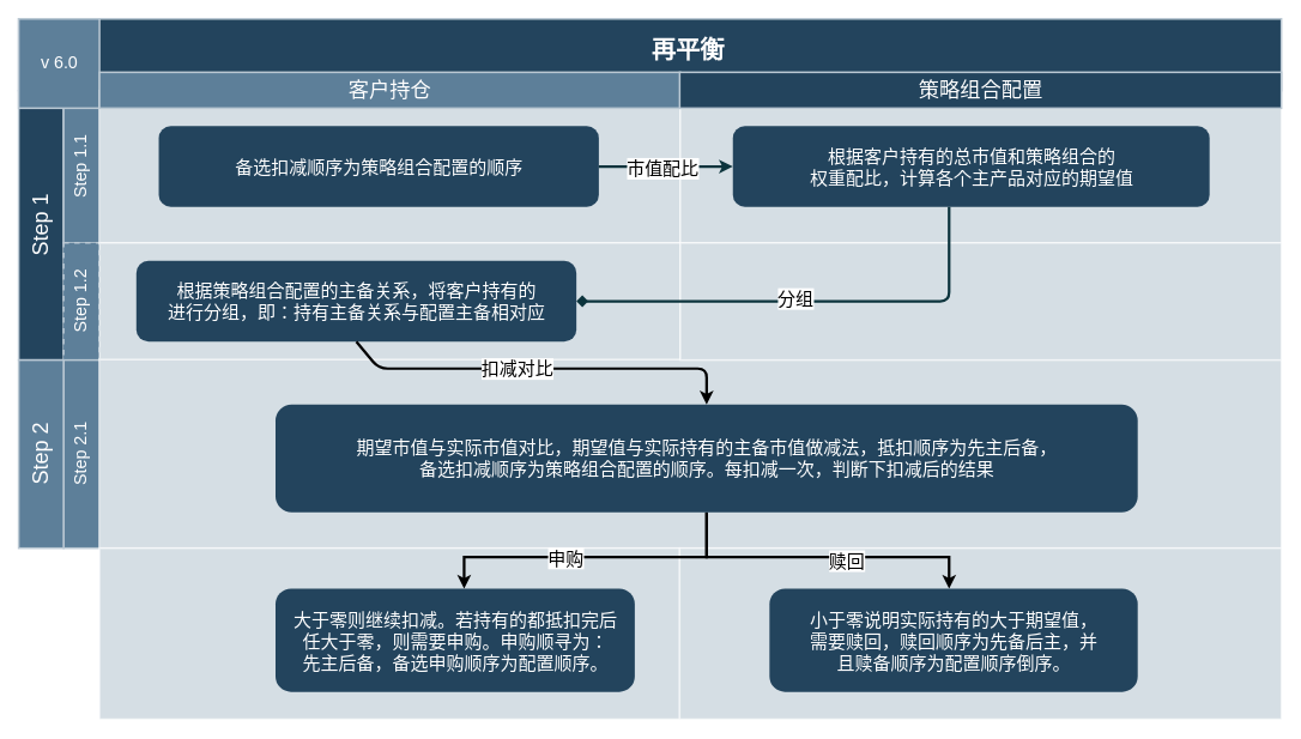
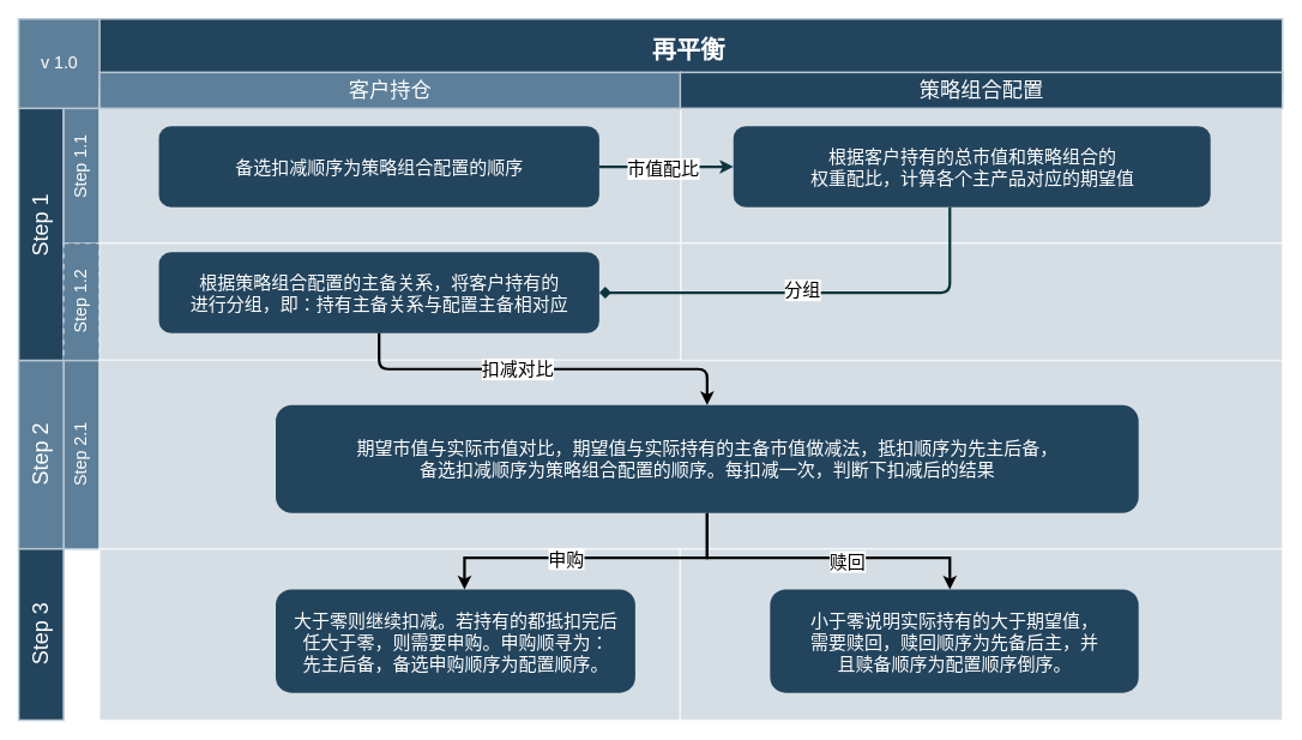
- <mxCell id="5" value="v 6.0" style="strokeColor=#BAC8D3;fillColor=#5d7f99;fontSize=19;strokeWidth=2;fontFamily=Helvetica;html=1;labelBackgroundColor=none;fontColor=#FFFFFF;" parent="1" vertex="1"><mxGeometry x="20" y="20.5" width="90" height="99.5" as="geometry" /></mxCell>
+ <mxCell id="5" value="v 1.0" style="strokeColor=#BAC8D3;fillColor=#5d7f99;fontSize=19;strokeWidth=2;fontFamily=Helvetica;html=1;labelBackgroundColor=none;fontColor=#FFFFFF;" parent="1" vertex="1"><mxGeometry x="20" y="20.5" width="90" height="99.5" as="geometry" /></mxCell>
- <mxCell id="18" value="&lt;font color=&quot;#ffffff&quot; style=&quot;font-size: 20px&quot;&gt;根据策略组合配置的主备关系，将&lt;/font&gt;&lt;span style=&quot;color: rgb(255 , 255 , 255) ; font-size: 20px&quot;&gt;客户持有的&lt;br&gt;进行分组，即：持有主备关系与配置主备相对应&lt;/span&gt;&lt;font color=&quot;#ffffff&quot; style=&quot;font-size: 20px&quot;&gt;&lt;br&gt;&lt;/font&gt;" style="rounded=1;fillColor=#23445D;strokeColor=none;strokeWidth=2;fontFamily=Helvetica;html=1;gradientColor=none;" parent="1" vertex="1"><mxGeometry x="151" y="290" width="490" height="90" as="geometry" /></mxCell>
+ <mxCell id="18" value="&lt;font color=&quot;#ffffff&quot; style=&quot;font-size: 20px&quot;&gt;根据策略组合配置的主备关系，将&lt;/font&gt;&lt;span style=&quot;color: rgb(255 , 255 , 255) ; font-size: 20px&quot;&gt;客户持有的&lt;br&gt;进行分组，即：持有主备关系与配置主备相对应&lt;/span&gt;&lt;font color=&quot;#ffffff&quot; style=&quot;font-size: 20px&quot;&gt;&lt;br&gt;&lt;/font&gt;" style="rounded=1;fillColor=#23445D;strokeColor=none;strokeWidth=2;fontFamily=Helvetica;html=1;gradientColor=none;" parent="1" vertex="1"><mxGeometry x="176" y="280" width="490" height="90" as="geometry" /></mxCell>
+ <mxCell id="9" value="Step 3" style="strokeColor=#BAC8D3;fillColor=#23445D;fontSize=24;strokeWidth=2;horizontal=0;fontFamily=Helvetica;html=1;fontColor=#FFFFFF;fontStyle=0" parent="1" vertex="1"><mxGeometry x="20" y="610" width="50" height="190.5" as="geometry" /></mxCell>
